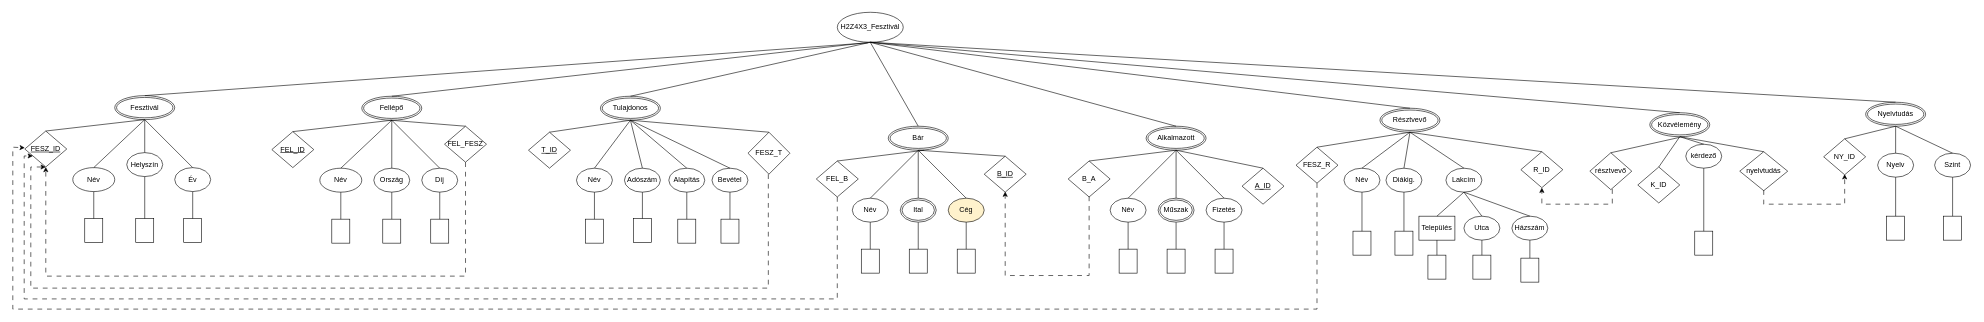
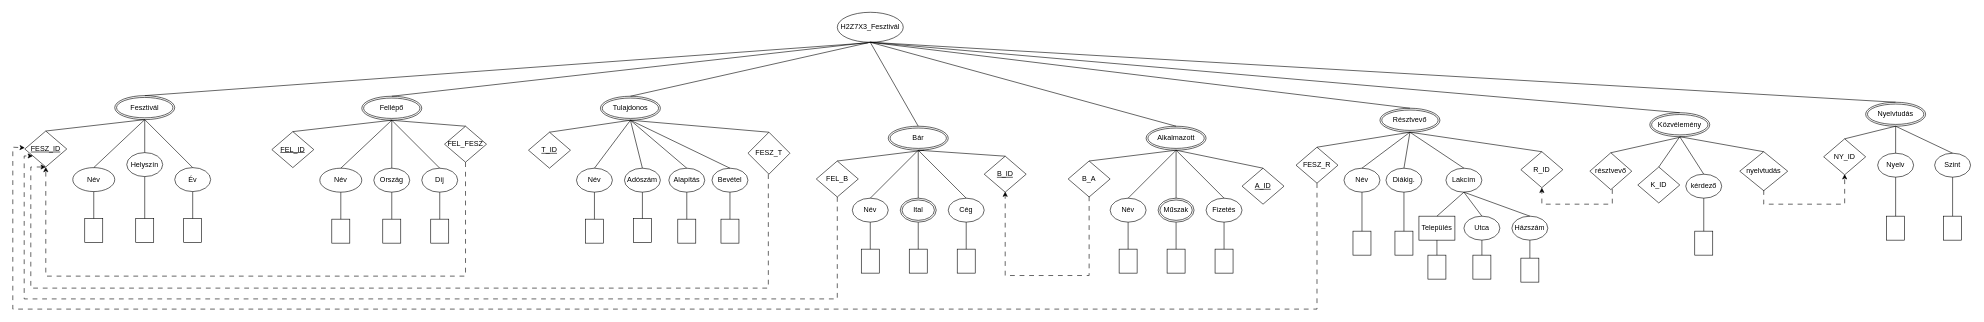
- <mxCell id="2" value="H2Z4X3_Fesztivál" style="ellipse;whiteSpace=wrap;html=1;" parent="1" vertex="1"><mxGeometry x="1395" y="20" width="110" height="50" as="geometry" /></mxCell>
+ <mxCell id="2" value="H2Z7X3_Fesztivál" style="ellipse;whiteSpace=wrap;html=1;" parent="1" vertex="1"><mxGeometry x="1395" y="20" width="110" height="50" as="geometry" /></mxCell>
- <mxCell id="140" value="kérdező" style="ellipse;whiteSpace=wrap;html=1;align=center;" parent="1" vertex="1"><mxGeometry x="2810" y="240" width="60" height="40" as="geometry" /></mxCell>
+ <mxCell id="140" value="kérdező" style="ellipse;whiteSpace=wrap;html=1;align=center;" parent="1" vertex="1"><mxGeometry x="2810" y="290" width="60" height="40" as="geometry" /></mxCell>
- <mxCell id="51" value="Cég" style="ellipse;whiteSpace=wrap;html=1;align=center;fillColor=#fff2cc;" parent="1" vertex="1"><mxGeometry x="1580" y="330" width="60" height="40" as="geometry" /></mxCell>
+ <mxCell id="51" value="Cég" style="ellipse;whiteSpace=wrap;html=1;align=center;" parent="1" vertex="1"><mxGeometry x="1580" y="330" width="60" height="40" as="geometry" /></mxCell>
